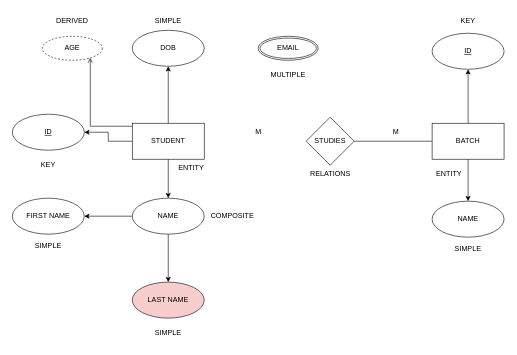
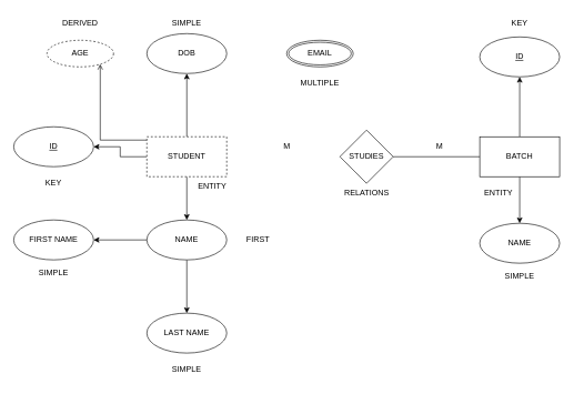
- <mxCell id="6" value="STUDENT" style="rounded=0;whiteSpace=wrap;html=1;" vertex="1" parent="1"><mxGeometry x="220" y="205" width="120" height="60" as="geometry" /></mxCell>
+ <mxCell id="6" value="STUDENT" style="rounded=0;whiteSpace=wrap;html=1;dashed=1;" vertex="1" parent="1"><mxGeometry x="220" y="205" width="120" height="60" as="geometry" /></mxCell>
- <mxCell id="16" value="&amp;nbsp; &amp;nbsp; &amp;nbsp; &amp;nbsp; &amp;nbsp; &amp;nbsp; &amp;nbsp;COMPOSITE" style="text;html=1;align=center;verticalAlign=middle;resizable=0;points=[];autosize=1;strokeColor=none;fillColor=none;" vertex="1" parent="1"><mxGeometry x="295" y="345" width="140" height="30" as="geometry" /></mxCell>
+ <mxCell id="16" value="&amp;nbsp; &amp;nbsp; &amp;nbsp; &amp;nbsp; &amp;nbsp; &amp;nbsp; &amp;nbsp;FIRST" style="text;html=1;align=center;verticalAlign=middle;resizable=0;points=[];autosize=1;strokeColor=none;fillColor=none;" vertex="1" parent="1"><mxGeometry x="295" y="345" width="140" height="30" as="geometry" /></mxCell>
- <mxCell id="11" value="LAST NAME" style="ellipse;whiteSpace=wrap;html=1;rounded=0;fillColor=#f8cecc;" vertex="1" parent="1"><mxGeometry x="220" y="470" width="120" height="60" as="geometry" /></mxCell>
+ <mxCell id="11" value="LAST NAME" style="ellipse;whiteSpace=wrap;html=1;rounded=0;" vertex="1" parent="1"><mxGeometry x="220" y="470" width="120" height="60" as="geometry" /></mxCell>
